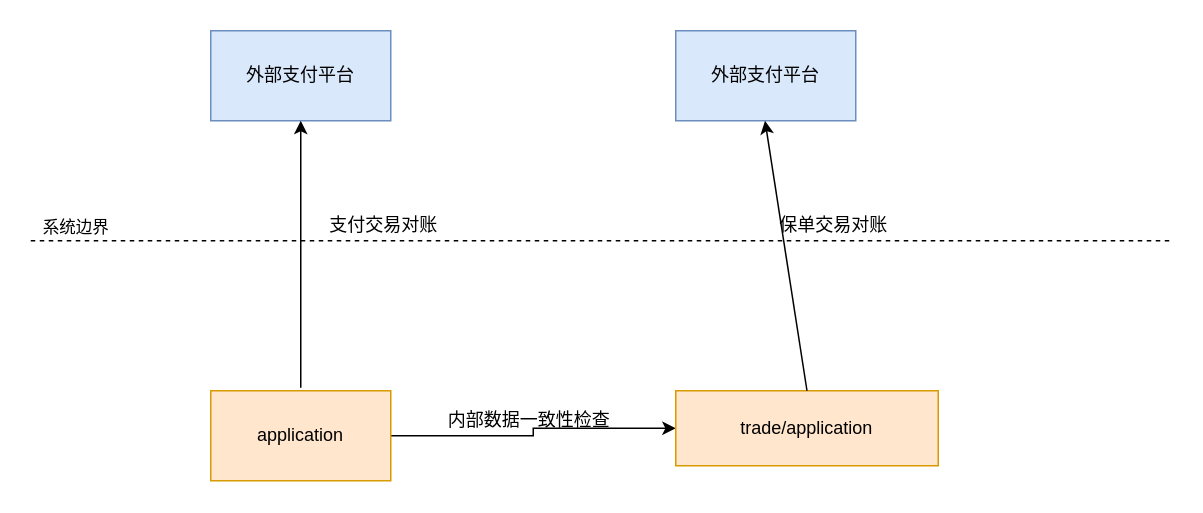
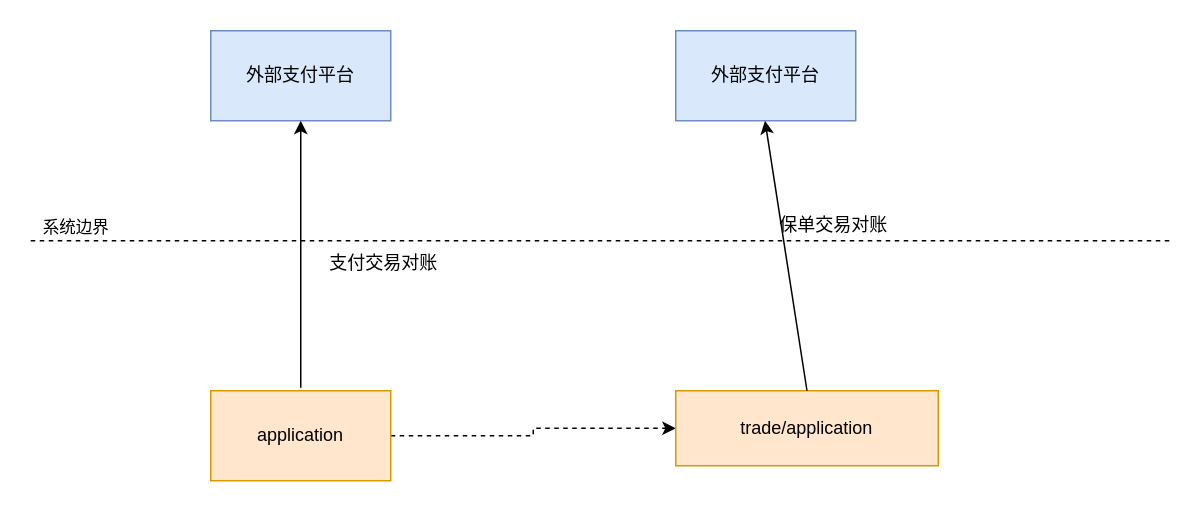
- <mxCell id="13" value="支付交易对账" style="text;html=1;align=center;verticalAlign=middle;resizable=0;points=[];autosize=1;strokeColor=none;" parent="1" vertex="1"><mxGeometry x="210" y="140" width="90" height="20" as="geometry" /></mxCell>
+ <mxCell id="13" value="支付交易对账" style="text;html=1;align=center;verticalAlign=middle;resizable=0;points=[];autosize=1;strokeColor=none;" parent="1" vertex="1"><mxGeometry x="210" y="165" width="90" height="20" as="geometry" /></mxCell>
- <mxCell id="12" value="内部数据一致性检查" style="text;html=1;align=center;verticalAlign=middle;resizable=0;points=[];autosize=1;strokeColor=none;" parent="1" vertex="1"><mxGeometry x="293" y="271" width="118" height="18" as="geometry" /></mxCell>
- <mxCell id="3" style="edgeStyle=orthogonalEdgeStyle;rounded=0;orthogonalLoop=1;jettySize=auto;html=1;exitX=1;exitY=0.5;exitDx=0;exitDy=0;" parent="1" source="4" target="7" edge="1"><mxGeometry relative="1" as="geometry" /></mxCell>
+ <mxCell id="3" style="edgeStyle=orthogonalEdgeStyle;rounded=0;orthogonalLoop=1;jettySize=auto;html=1;exitX=1;exitY=0.5;exitDx=0;exitDy=0;dashed=1;" parent="1" source="4" target="7" edge="1"><mxGeometry relative="1" as="geometry" /></mxCell>
